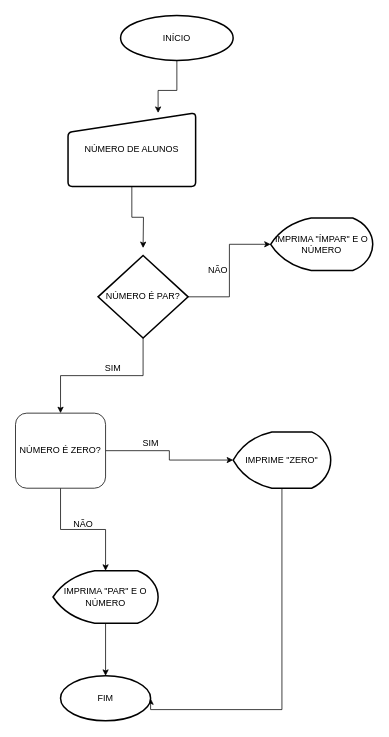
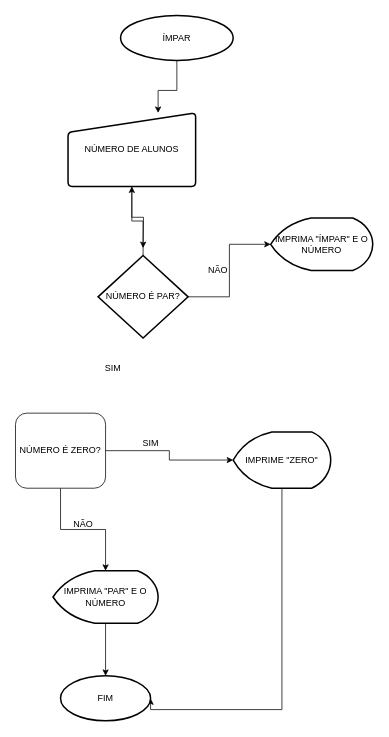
- <mxCell id="3" value="INÍCIO" style="strokeWidth=2;html=1;shape=mxgraph.flowchart.start_1;whiteSpace=wrap;" vertex="1" parent="1"><mxGeometry x="160" y="20" width="150" height="60" as="geometry" /></mxCell>
+ <mxCell id="3" value="ÍMPAR" style="strokeWidth=2;html=1;shape=mxgraph.flowchart.start_1;whiteSpace=wrap;" vertex="1" parent="1"><mxGeometry x="160" y="20" width="150" height="60" as="geometry" /></mxCell>
- <mxCell id="7" value="" style="edgeStyle=orthogonalEdgeStyle;rounded=0;orthogonalLoop=1;jettySize=auto;html=1;" edge="1" parent="1" source="8" target="13"><mxGeometry relative="1" as="geometry" /></mxCell>
+ <mxCell id="7" value="" style="edgeStyle=orthogonalEdgeStyle;rounded=0;orthogonalLoop=1;jettySize=auto;html=1;" edge="1" parent="1" source="8" target="5"><mxGeometry relative="1" as="geometry" /></mxCell>
